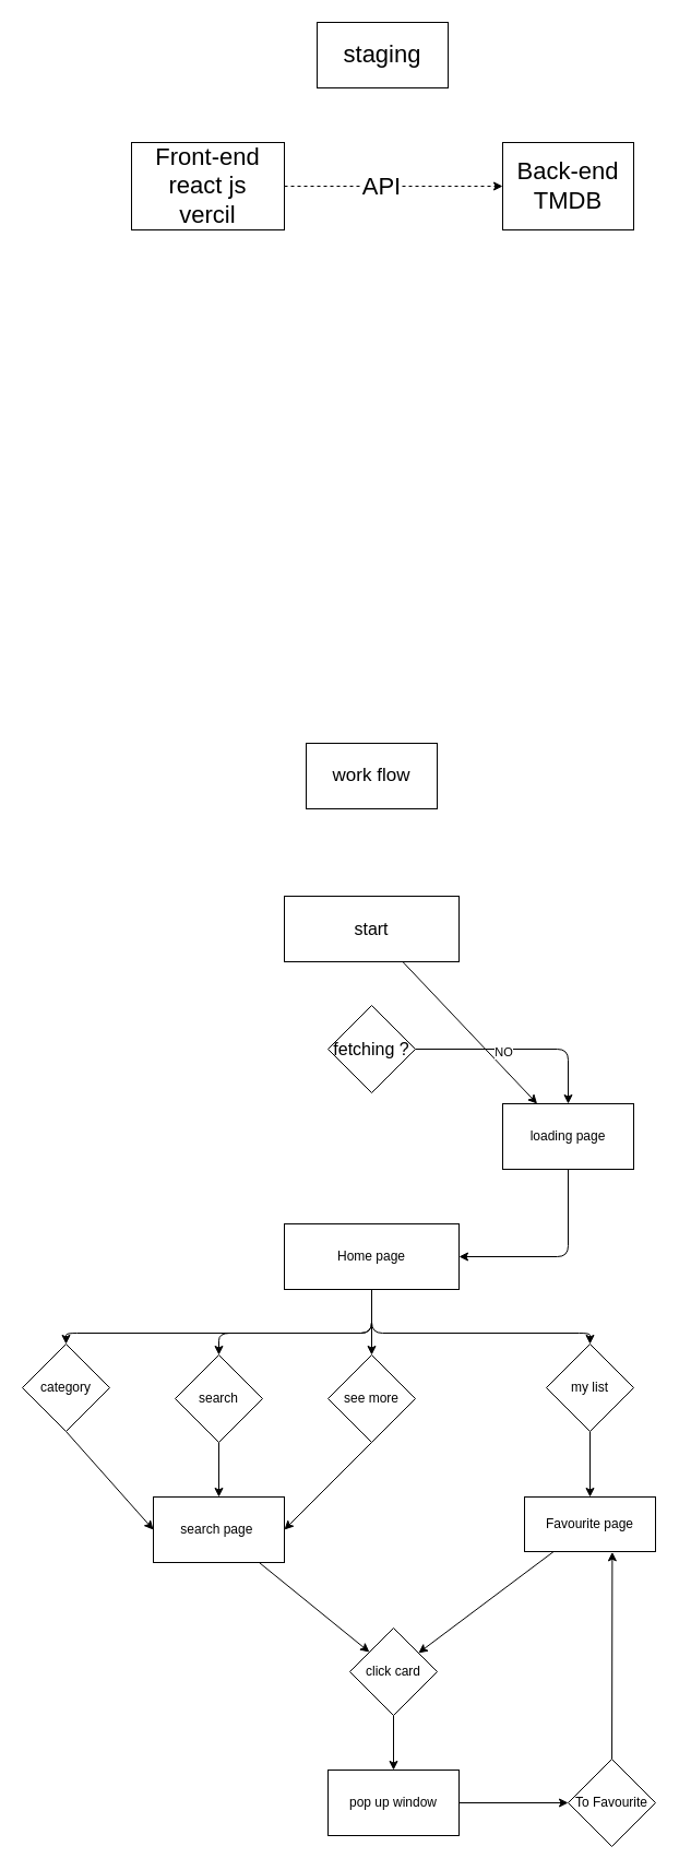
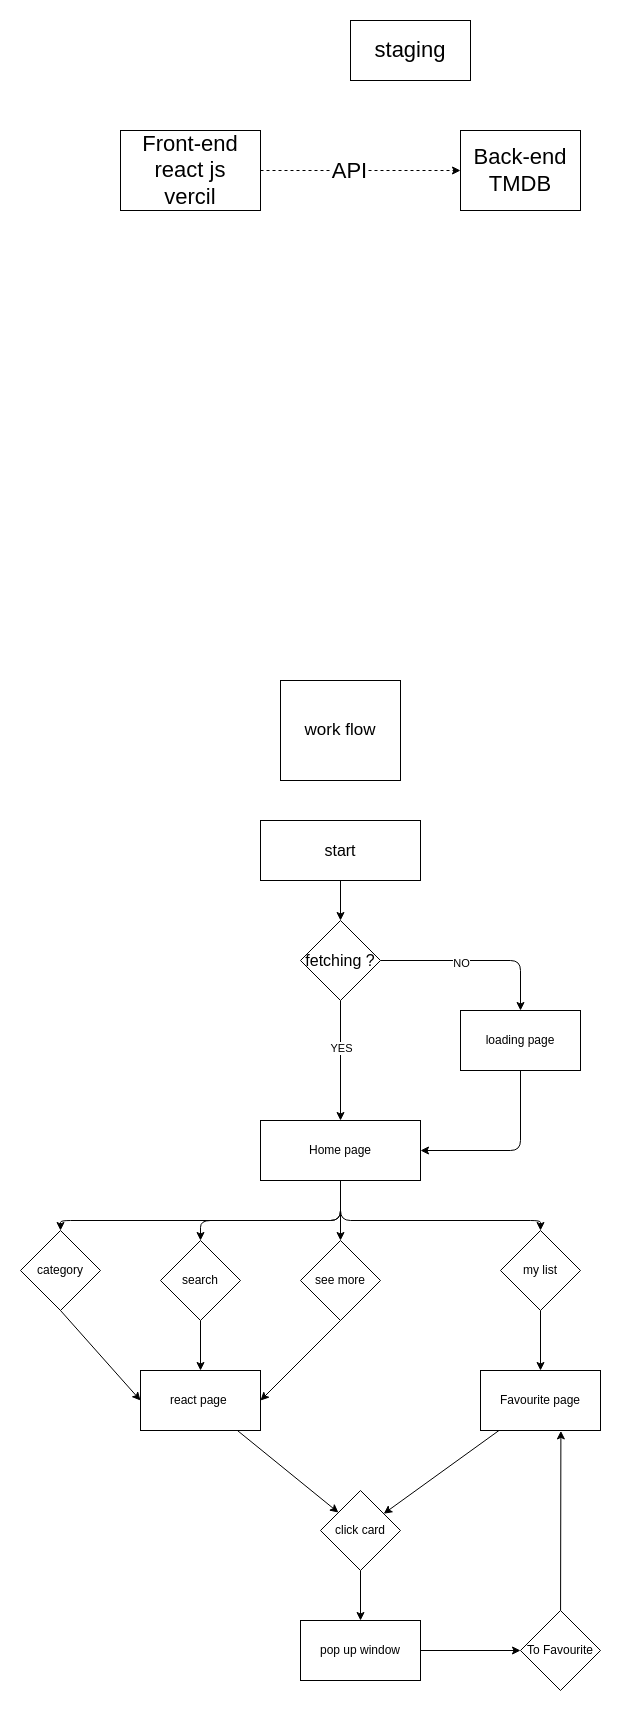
- <mxCell id="34" value="&lt;font style=&quot;font-size: 22px;&quot;&gt;staging&lt;/font&gt;" style="rounded=0;whiteSpace=wrap;html=1;" parent="1" vertex="1"><mxGeometry x="290" y="20" width="120" height="60" as="geometry" /></mxCell>
+ <mxCell id="34" value="&lt;font style=&quot;font-size: 22px;&quot;&gt;staging&lt;/font&gt;" style="rounded=0;whiteSpace=wrap;html=1;" parent="1" vertex="1"><mxGeometry x="350" y="20" width="120" height="60" as="geometry" /></mxCell>
- <mxCell id="39" value="&lt;font style=&quot;font-size: 17px;&quot;&gt;work flow&lt;/font&gt;" style="rounded=0;whiteSpace=wrap;html=1;" parent="1" vertex="1"><mxGeometry x="280" y="680" width="120" height="60" as="geometry" /></mxCell>
+ <mxCell id="39" value="&lt;font style=&quot;font-size: 17px;&quot;&gt;work flow&lt;/font&gt;" style="rounded=0;whiteSpace=wrap;html=1;" parent="1" vertex="1"><mxGeometry x="280" y="680" width="120" height="100" as="geometry" /></mxCell>
- <mxCell id="2" value="" style="edgeStyle=none;html=1;" parent="1" source="3" target="14" edge="1"><mxGeometry relative="1" as="geometry" /></mxCell>
+ <mxCell id="2" value="" style="edgeStyle=none;html=1;" parent="1" source="3" target="12" edge="1"><mxGeometry relative="1" as="geometry" /></mxCell>
+ <mxCell id="8" value="" style="edgeStyle=none;html=1;" parent="1" source="12" target="7" edge="1"><mxGeometry relative="1" as="geometry" /></mxCell>
+ <mxCell id="9" value="YES" style="edgeLabel;html=1;align=center;verticalAlign=middle;resizable=0;points=[];" parent="8" vertex="1" connectable="0"><mxGeometry x="-0.223" y="2" relative="1" as="geometry"><mxPoint x="-2" as="offset" /></mxGeometry></mxCell>
- <mxCell id="18" value="Favourite page" style="whiteSpace=wrap;html=1;rounded=0;" parent="1" vertex="1"><mxGeometry x="480" y="1370" width="120" height="50" as="geometry" /></mxCell>
+ <mxCell id="18" value="Favourite page" style="whiteSpace=wrap;html=1;rounded=0;" parent="1" vertex="1"><mxGeometry x="480" y="1370" width="120" height="60" as="geometry" /></mxCell>
- <mxCell id="16" value="search page&amp;nbsp;" style="whiteSpace=wrap;html=1;rounded=0;" parent="1" vertex="1"><mxGeometry x="140" y="1370" width="120" height="60" as="geometry" /></mxCell>
+ <mxCell id="16" value="react page&amp;nbsp;" style="whiteSpace=wrap;html=1;rounded=0;" parent="1" vertex="1"><mxGeometry x="140" y="1370" width="120" height="60" as="geometry" /></mxCell>
